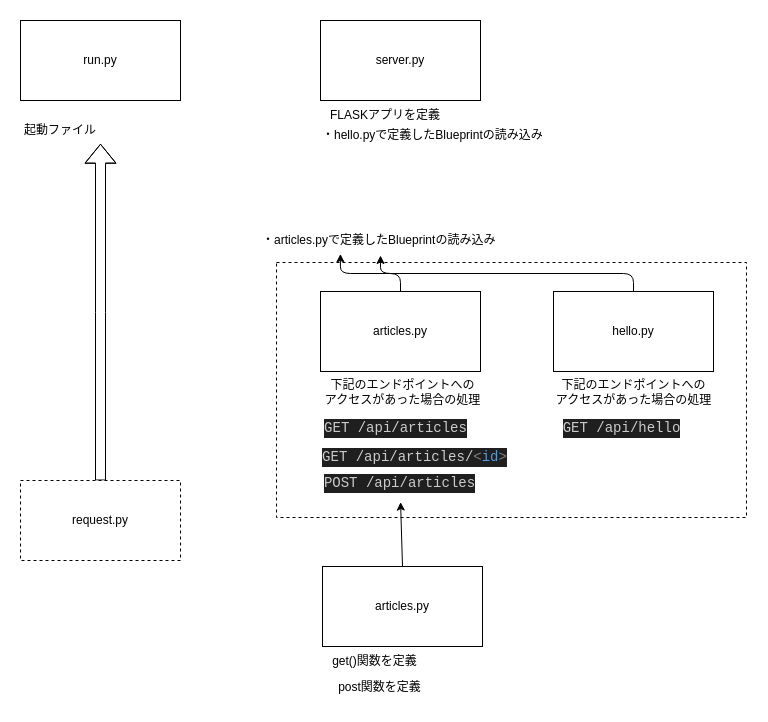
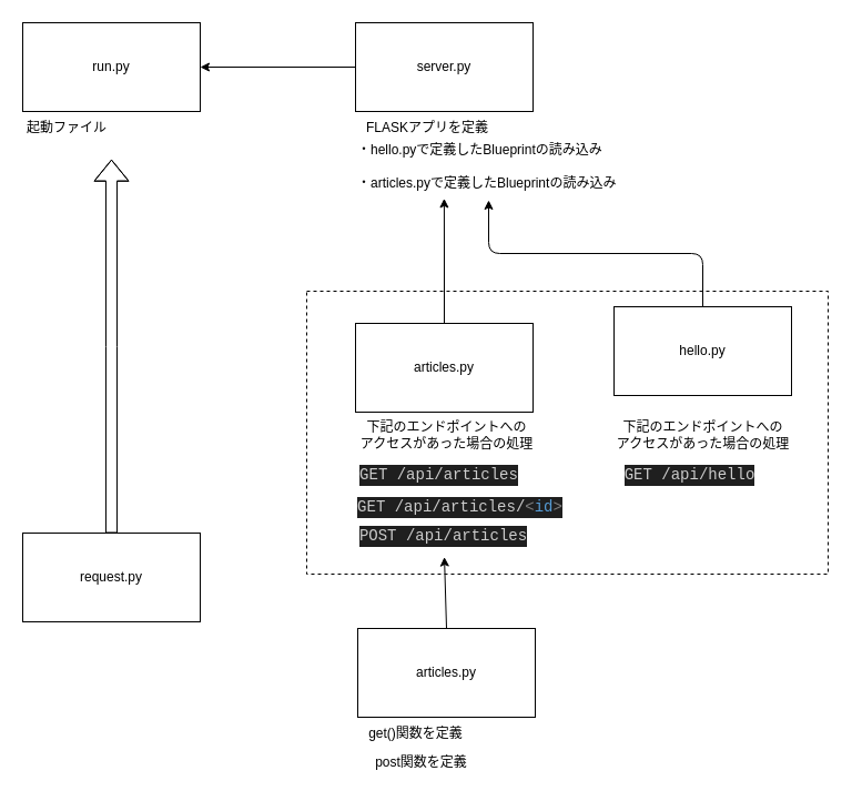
+ <mxCell id="6" style="edgeStyle=orthogonalEdgeStyle;html=1;exitX=0;exitY=0.5;exitDx=0;exitDy=0;entryX=1;entryY=0.5;entryDx=0;entryDy=0;" parent="1" source="7" target="3" edge="1"><mxGeometry relative="1" as="geometry" /></mxCell>
- <mxCell id="14" value="起動ファイル" style="text;strokeColor=none;align=center;fillColor=none;html=1;verticalAlign=middle;whiteSpace=wrap;rounded=0;labelBackgroundColor=default;" parent="1" vertex="1"><mxGeometry x="20" y="115" width="80" height="30" as="geometry" /></mxCell>
+ <mxCell id="14" value="起動ファイル" style="text;strokeColor=none;align=center;fillColor=none;html=1;verticalAlign=middle;whiteSpace=wrap;rounded=0;labelBackgroundColor=default;" parent="1" vertex="1"><mxGeometry x="20" y="100" width="80" height="30" as="geometry" /></mxCell>
- <mxCell id="17" value="・articles.pyで定義したBlueprintの読み込み" style="text;strokeColor=none;align=left;fillColor=none;html=1;verticalAlign=middle;whiteSpace=wrap;rounded=0;labelBackgroundColor=default;" parent="1" vertex="1"><mxGeometry x="260" y="225" width="240" height="30" as="geometry" /></mxCell>
+ <mxCell id="17" value="・articles.pyで定義したBlueprintの読み込み" style="text;strokeColor=none;align=left;fillColor=none;html=1;verticalAlign=middle;whiteSpace=wrap;rounded=0;labelBackgroundColor=default;" parent="1" vertex="1"><mxGeometry x="320" y="150" width="240" height="30" as="geometry" /></mxCell>
- <mxCell id="11" value="hello.py" style="whiteSpace=wrap;html=1;fillColor=default;labelBackgroundColor=default;" parent="1" vertex="1"><mxGeometry x="553" y="291" width="160" height="80" as="geometry" /></mxCell>
+ <mxCell id="11" value="hello.py" style="whiteSpace=wrap;html=1;fillColor=default;labelBackgroundColor=default;" parent="1" vertex="1"><mxGeometry x="553" y="276" width="160" height="80" as="geometry" /></mxCell>
- <mxCell id="13" value="request.py" style="whiteSpace=wrap;html=1;fillColor=default;labelBackgroundColor=default;dashed=1;" parent="1" vertex="1"><mxGeometry x="20" y="480" width="160" height="80" as="geometry" /></mxCell>
+ <mxCell id="13" value="request.py" style="whiteSpace=wrap;html=1;fillColor=default;labelBackgroundColor=default;" parent="1" vertex="1"><mxGeometry x="20" y="480" width="160" height="80" as="geometry" /></mxCell>
